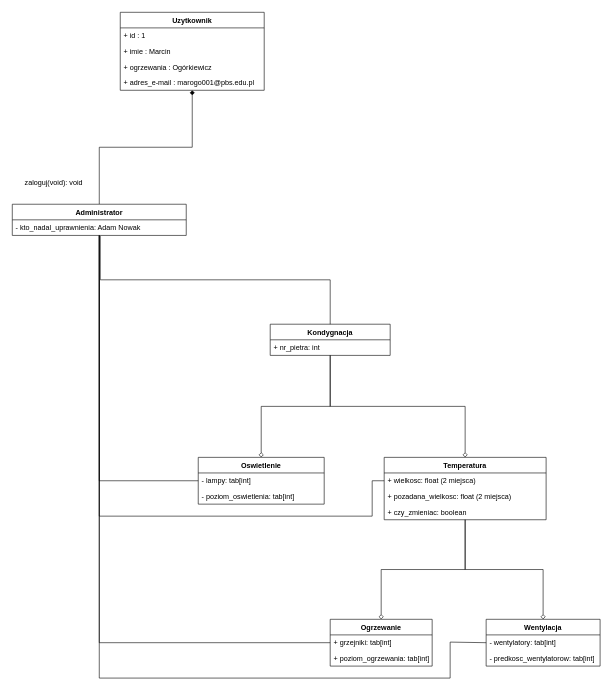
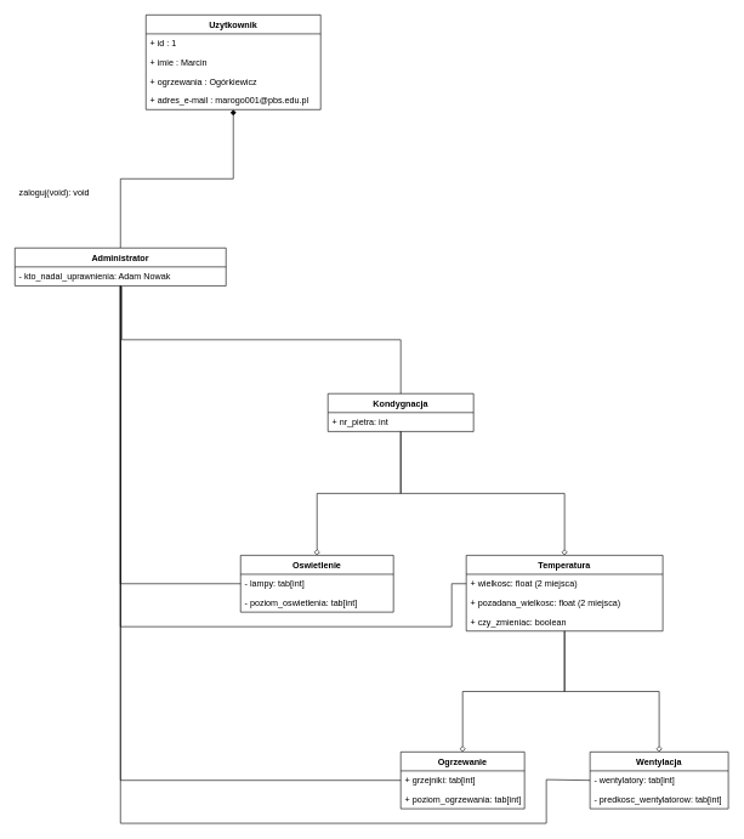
- <mxCell id="34" value="zaloguj(void): void" style="text;strokeColor=none;fillColor=none;align=left;verticalAlign=top;spacingLeft=4;spacingRight=4;overflow=hidden;rotatable=0;points=[[0,0.5],[1,0.5]];portConstraint=eastwest;" vertex="1" parent="1"><mxGeometry x="35" y="290" width="240" height="26" as="geometry" /></mxCell>
+ <mxCell id="34" value="zaloguj(void): void" style="text;strokeColor=none;fillColor=none;align=left;verticalAlign=top;spacingLeft=4;spacingRight=4;overflow=hidden;rotatable=0;points=[[0,0.5],[1,0.5]];portConstraint=eastwest;" vertex="1" parent="1"><mxGeometry x="20" y="250" width="240" height="26" as="geometry" /></mxCell>
